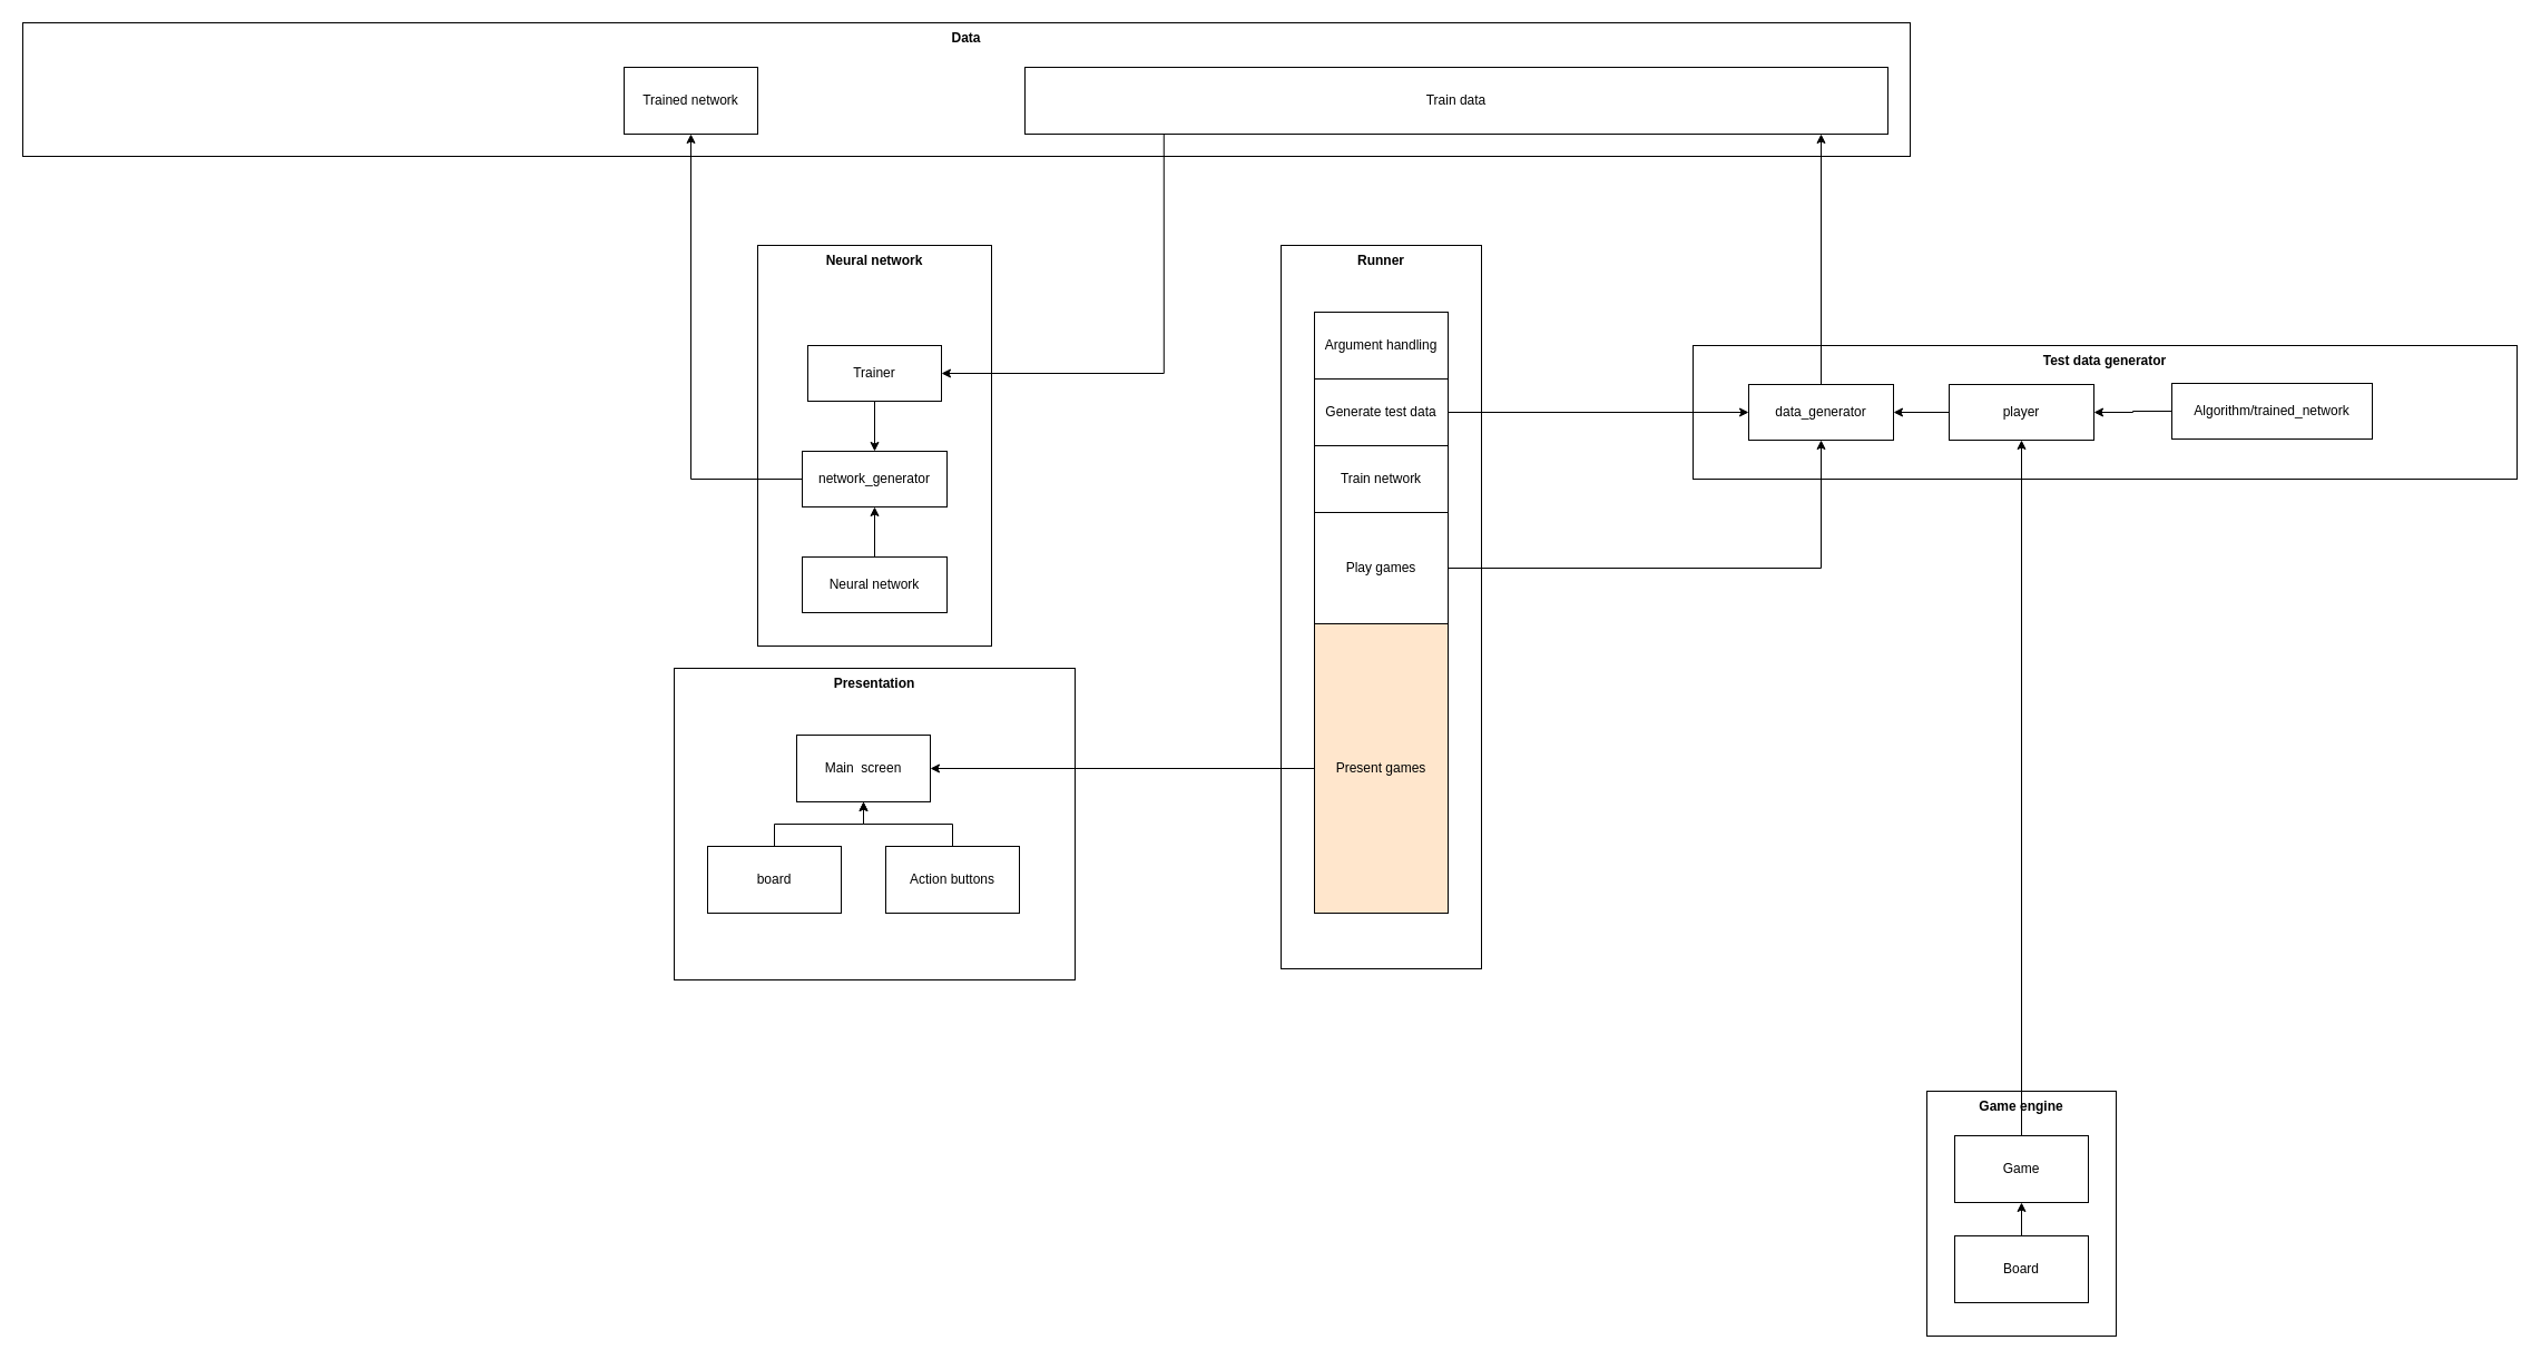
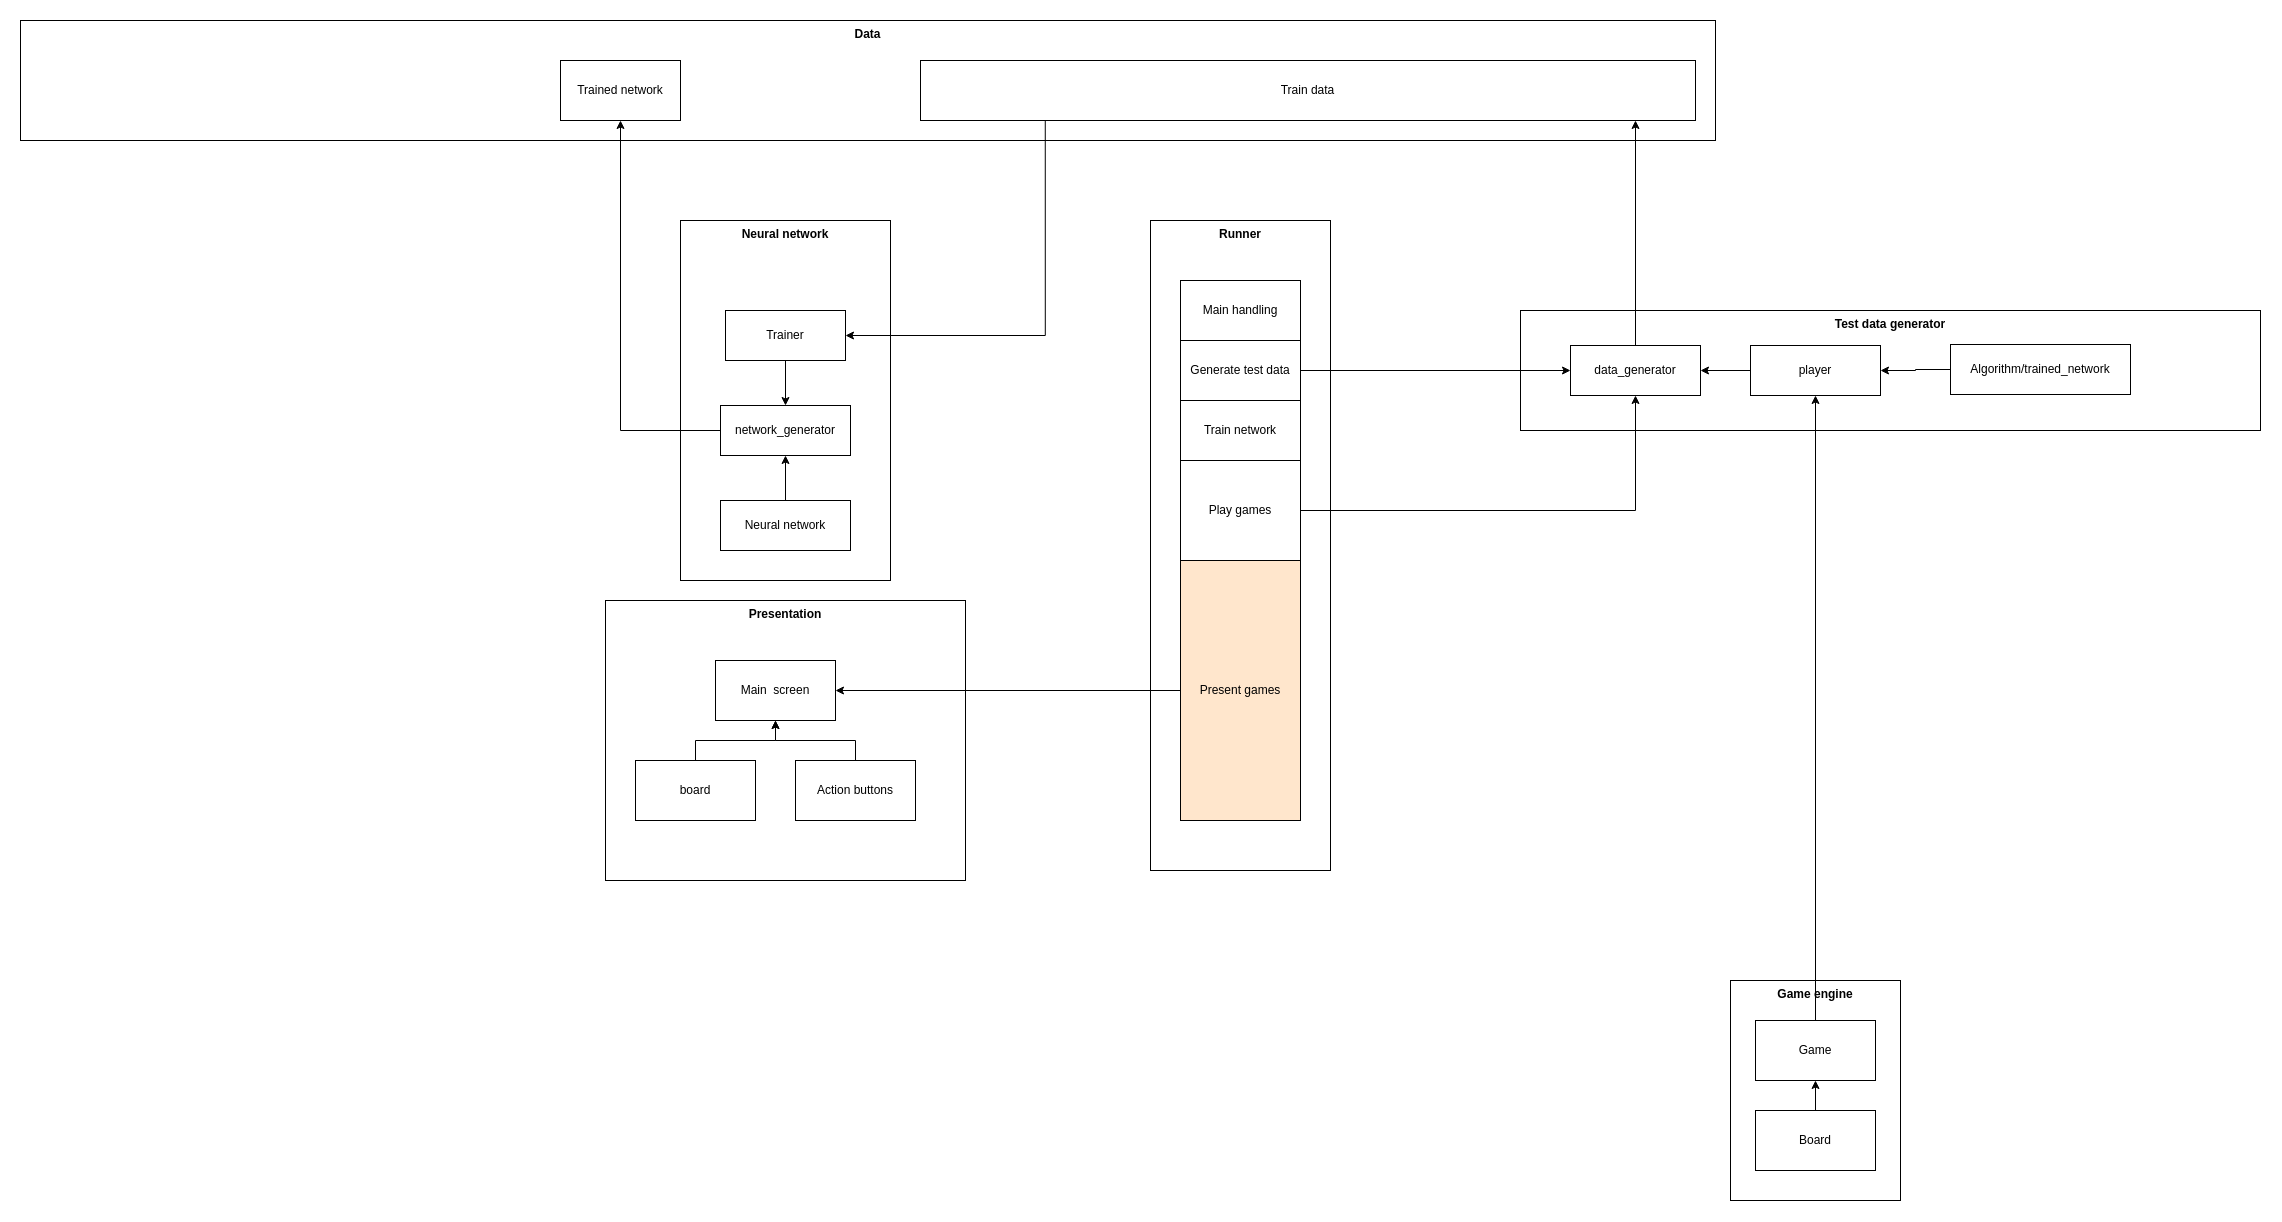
- <mxCell id="12" value="Argument handling" style="rounded=0;whiteSpace=wrap;html=1;" parent="1" vertex="1"><mxGeometry x="1180" y="280" width="120" height="60" as="geometry" /></mxCell>
+ <mxCell id="12" value="Main handling" style="rounded=0;whiteSpace=wrap;html=1;" parent="1" vertex="1"><mxGeometry x="1180" y="280" width="120" height="60" as="geometry" /></mxCell>
